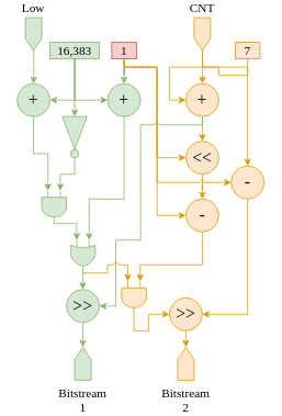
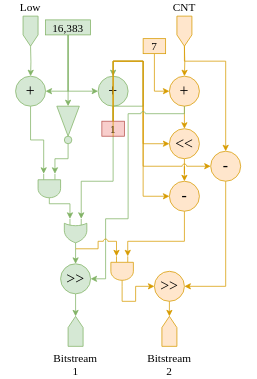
- <mxCell id="10" value="16,383" style="text;html=1;align=center;verticalAlign=middle;whiteSpace=wrap;rounded=0;fontFamily=Lucida Console;fontSize=15;strokeColor=#82b366;fillColor=#d5e8d4;" parent="1" vertex="1"><mxGeometry x="60" y="50" width="60" height="20" as="geometry" /></mxCell>
+ <mxCell id="10" value="16,383" style="text;html=1;align=center;verticalAlign=middle;whiteSpace=wrap;rounded=0;fontFamily=Lucida Console;fontSize=15;strokeColor=#82b366;fillColor=#d5e8d4;" parent="1" vertex="1"><mxGeometry x="60" y="25" width="60" height="20" as="geometry" /></mxCell>
- <mxCell id="23" value="1" style="text;html=1;align=center;verticalAlign=middle;whiteSpace=wrap;rounded=0;fontFamily=Lucida Console;fontSize=15;strokeColor=#b85450;fillColor=#f8cecc;" parent="1" vertex="1"><mxGeometry x="135" y="50" width="30" height="20" as="geometry" /></mxCell>
+ <mxCell id="23" value="1" style="text;html=1;align=center;verticalAlign=middle;whiteSpace=wrap;rounded=0;fontFamily=Lucida Console;fontSize=15;strokeColor=#b85450;fillColor=#f8cecc;" parent="1" vertex="1"><mxGeometry x="135" y="160" width="30" height="20" as="geometry" /></mxCell>
- <mxCell id="27" value="7" style="text;html=1;align=center;verticalAlign=middle;whiteSpace=wrap;rounded=0;fontFamily=Lucida Console;fontSize=15;strokeColor=#d79b00;fillColor=#ffe6cc;" parent="1" vertex="1"><mxGeometry x="285" y="50" width="30" height="20" as="geometry" /></mxCell>
+ <mxCell id="27" value="7" style="text;html=1;align=center;verticalAlign=middle;whiteSpace=wrap;rounded=0;fontFamily=Lucida Console;fontSize=15;strokeColor=#d79b00;fillColor=#ffe6cc;" parent="1" vertex="1"><mxGeometry x="190" y="50" width="30" height="20" as="geometry" /></mxCell>
